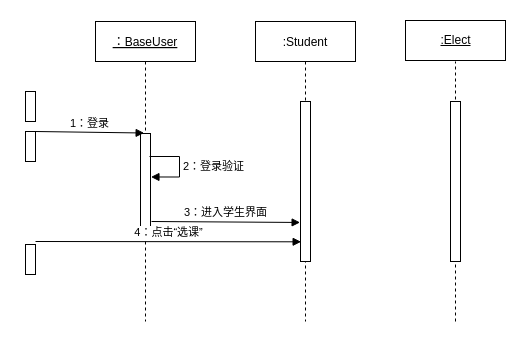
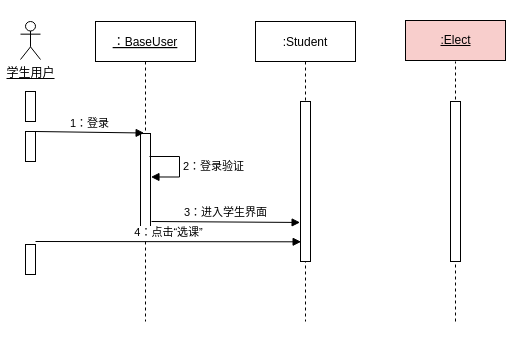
+ <mxCell id="7" value="&lt;u&gt;学生用户&lt;/u&gt;" style="shape=umlActor;verticalLabelPosition=bottom;verticalAlign=top;html=1;" vertex="1" parent="1"><mxGeometry x="20" y="21" width="20" height="38" as="geometry" /></mxCell>
- <mxCell id="11" value="&lt;u&gt;:Elect&lt;/u&gt;" style="html=1;" vertex="1" parent="1"><mxGeometry x="405" y="20" width="100" height="40" as="geometry" /></mxCell>
+ <mxCell id="11" value="&lt;u&gt;:Elect&lt;/u&gt;" style="html=1;fillColor=#f8cecc;" vertex="1" parent="1"><mxGeometry x="405" y="20" width="100" height="40" as="geometry" /></mxCell>
